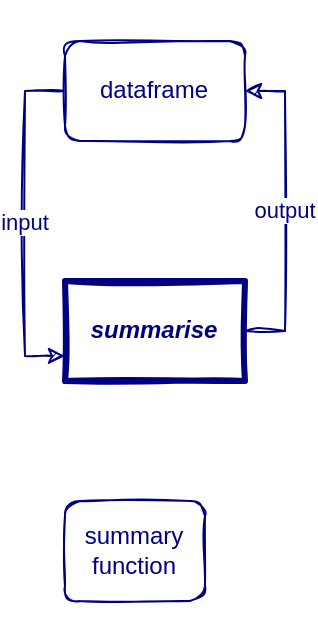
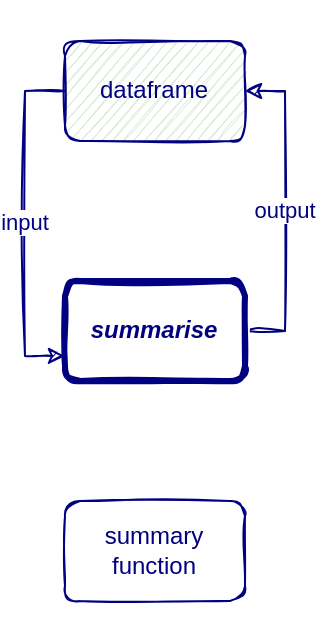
- <mxCell id="6" value="&lt;div&gt;dataframe&lt;/div&gt;" style="rounded=1;whiteSpace=wrap;html=1;sketch=1;strokeColor=#000080;fontFamily=Helvetica;strokeWidth=1;fontColor=#000080;fontStyle=0" vertex="1" parent="1"><mxGeometry x="20" y="20" width="90" height="50" as="geometry" /></mxCell>
+ <mxCell id="6" value="&lt;div&gt;dataframe&lt;/div&gt;" style="rounded=1;whiteSpace=wrap;html=1;sketch=1;strokeColor=#000080;fontFamily=Helvetica;strokeWidth=1;fontColor=#000080;fontStyle=0;fillColor=#d5e8d4;" vertex="1" parent="1"><mxGeometry x="20" y="20" width="90" height="50" as="geometry" /></mxCell>
- <mxCell id="3" value="&lt;div&gt;summarise&lt;/div&gt;" style="whiteSpace=wrap;html=1;sketch=1;strokeColor=#000080;fontFamily=Helvetica;strokeWidth=3;fontColor=#000080;fontStyle=3;rounded=0;" vertex="1" parent="1"><mxGeometry x="20" y="140" width="90" height="50" as="geometry" /></mxCell>
+ <mxCell id="3" value="&lt;div&gt;summarise&lt;/div&gt;" style="rounded=1;whiteSpace=wrap;html=1;sketch=1;strokeColor=#000080;fontFamily=Helvetica;strokeWidth=3;fontColor=#000080;fontStyle=3" vertex="1" parent="1"><mxGeometry x="20" y="140" width="90" height="50" as="geometry" /></mxCell>
- <mxCell id="7" value="summary function" style="whiteSpace=wrap;html=1;rounded=1;fontColor=#000080;fontStyle=0;strokeColor=#000080;strokeWidth=1;sketch=1;" vertex="1" parent="1"><mxGeometry x="20" y="250" width="70" height="50" as="geometry" /></mxCell>
+ <mxCell id="7" value="summary function" style="whiteSpace=wrap;html=1;rounded=1;fontColor=#000080;fontStyle=0;strokeColor=#000080;strokeWidth=1;sketch=1;" vertex="1" parent="1"><mxGeometry x="20" y="250" width="90" height="50" as="geometry" /></mxCell>
